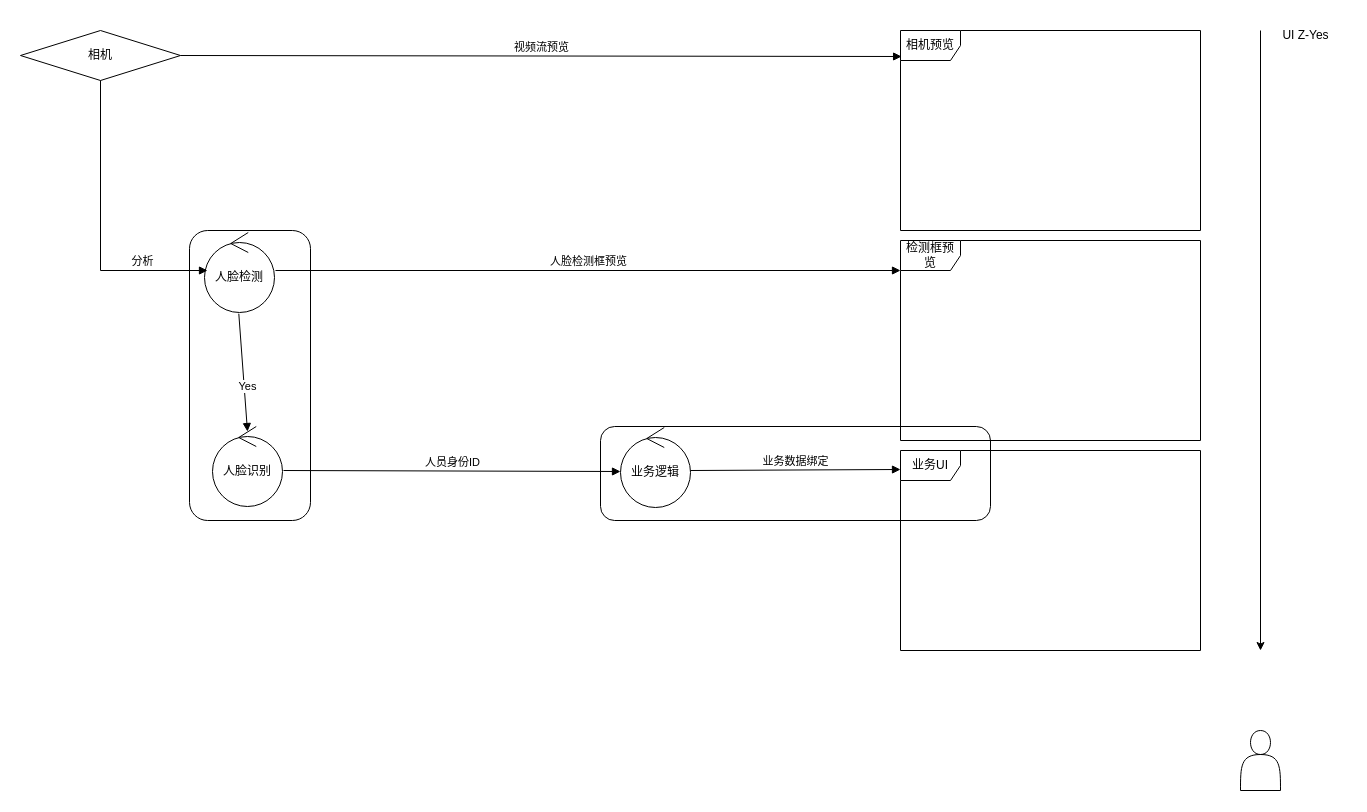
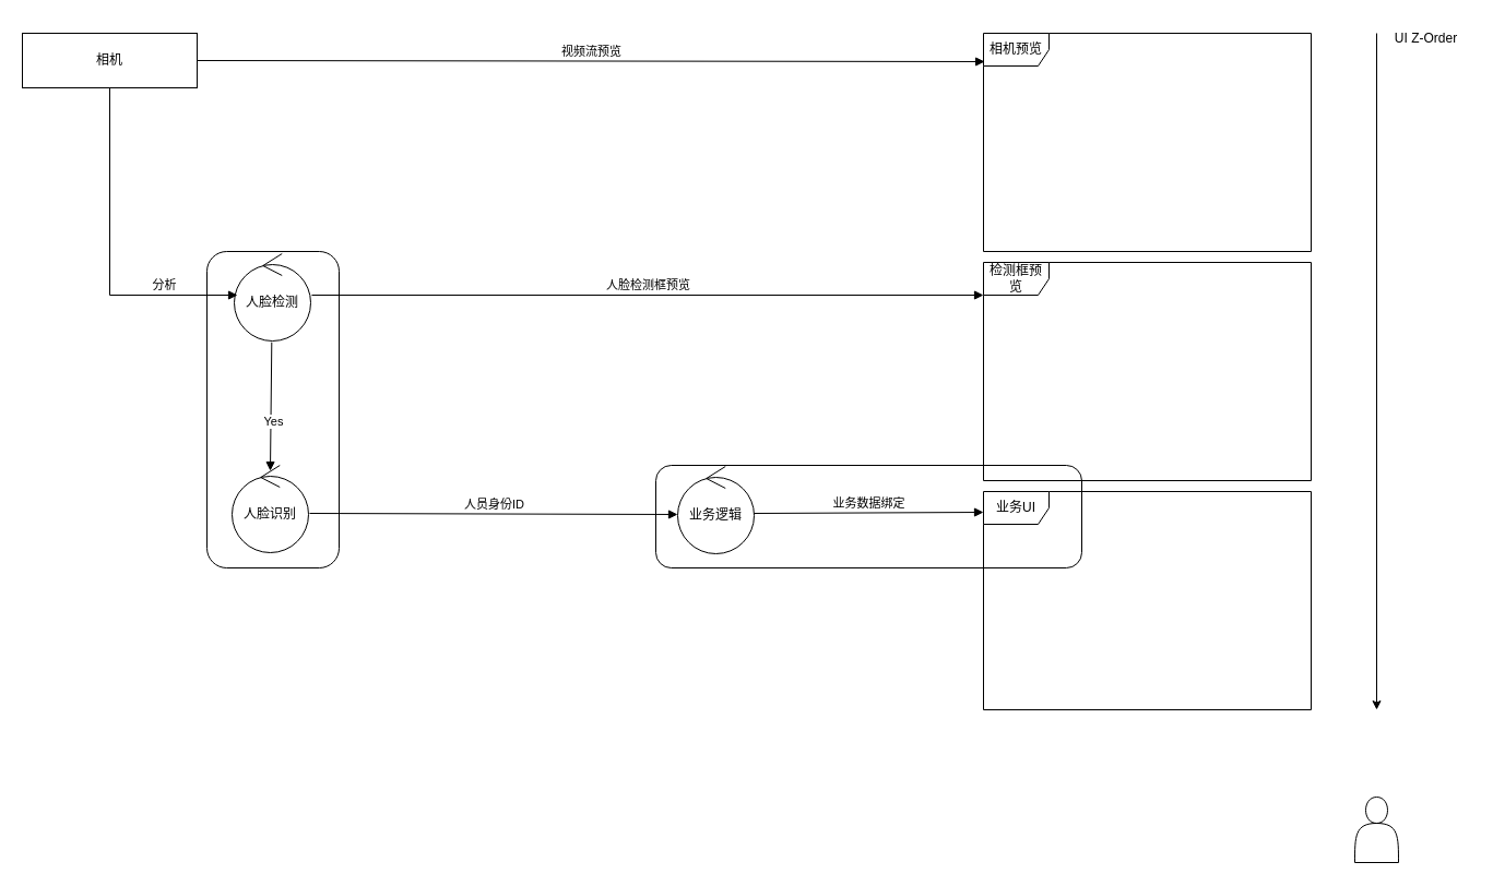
- <mxCell id="17" value="UI Z-Yes" style="text;html=1;align=center;verticalAlign=middle;resizable=0;points=[];autosize=1;strokeColor=none;fillColor=none;" parent="1" vertex="1"><mxGeometry x="1265" y="20" width="80" height="30" as="geometry" /></mxCell>
+ <mxCell id="17" value="UI Z-Order" style="text;html=1;align=center;verticalAlign=middle;resizable=0;points=[];autosize=1;strokeColor=none;fillColor=none;" parent="1" vertex="1"><mxGeometry x="1265" y="20" width="80" height="30" as="geometry" /></mxCell>
- <mxCell id="5" value="相机" style="rhombus;html=1;whiteSpace=wrap;" parent="1" vertex="1"><mxGeometry x="20" y="30" width="160" height="50" as="geometry" /></mxCell>
+ <mxCell id="5" value="相机" style="html=1;whiteSpace=wrap;" parent="1" vertex="1"><mxGeometry x="20" y="30" width="160" height="50" as="geometry" /></mxCell>
- <mxCell id="6" value="人脸检测" style="ellipse;shape=umlControl;whiteSpace=wrap;html=1;" parent="1" vertex="1"><mxGeometry x="204" y="232" width="70" height="80" as="geometry" /></mxCell>
+ <mxCell id="6" value="人脸检测" style="ellipse;shape=umlControl;whiteSpace=wrap;html=1;" parent="1" vertex="1"><mxGeometry x="214" y="232" width="70" height="80" as="geometry" /></mxCell>
